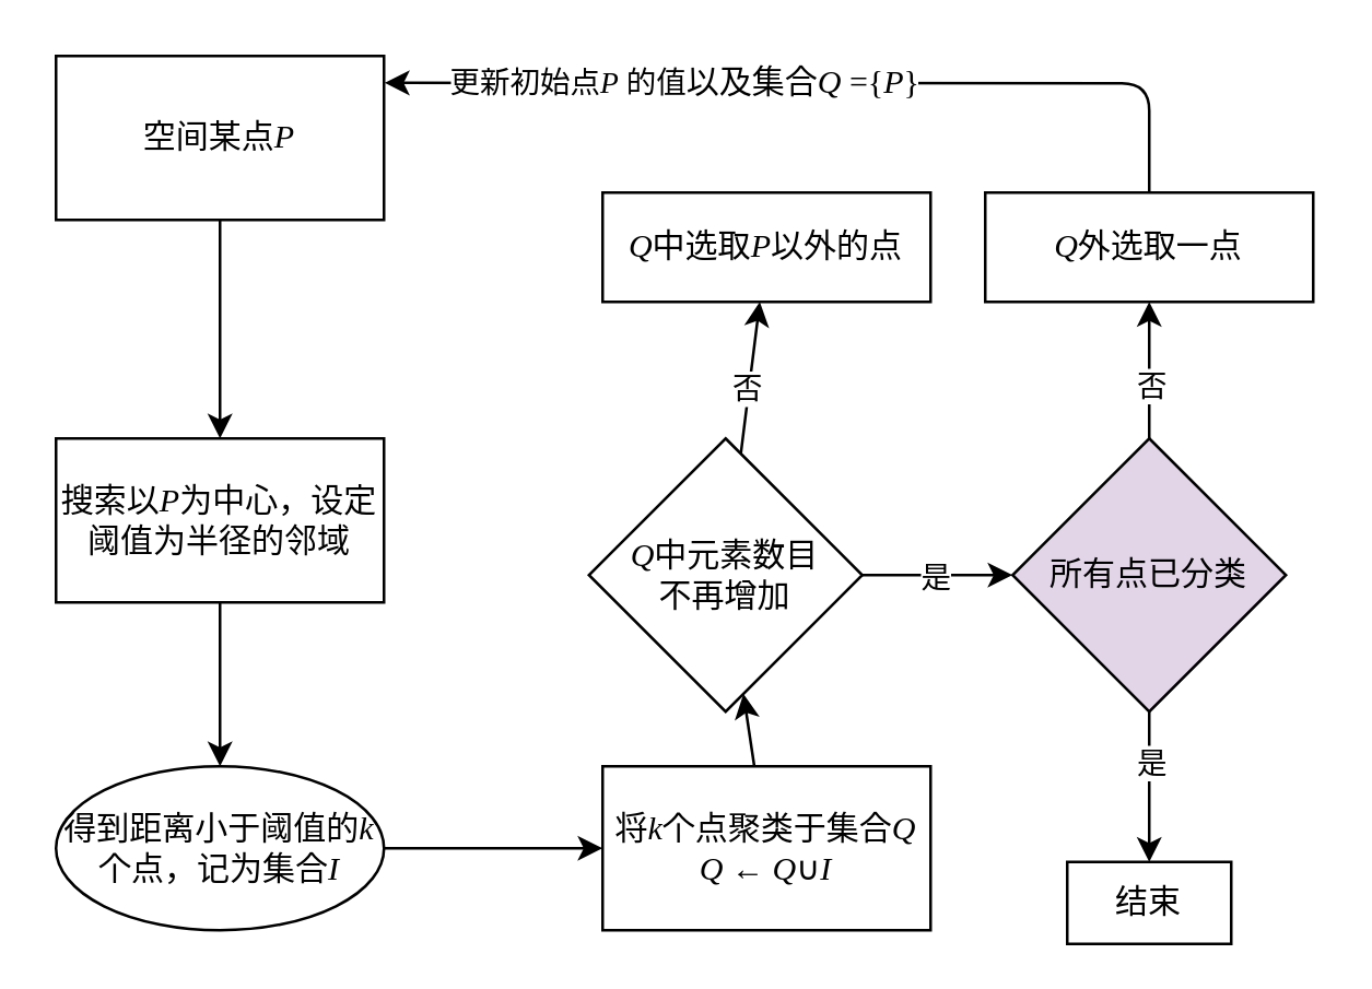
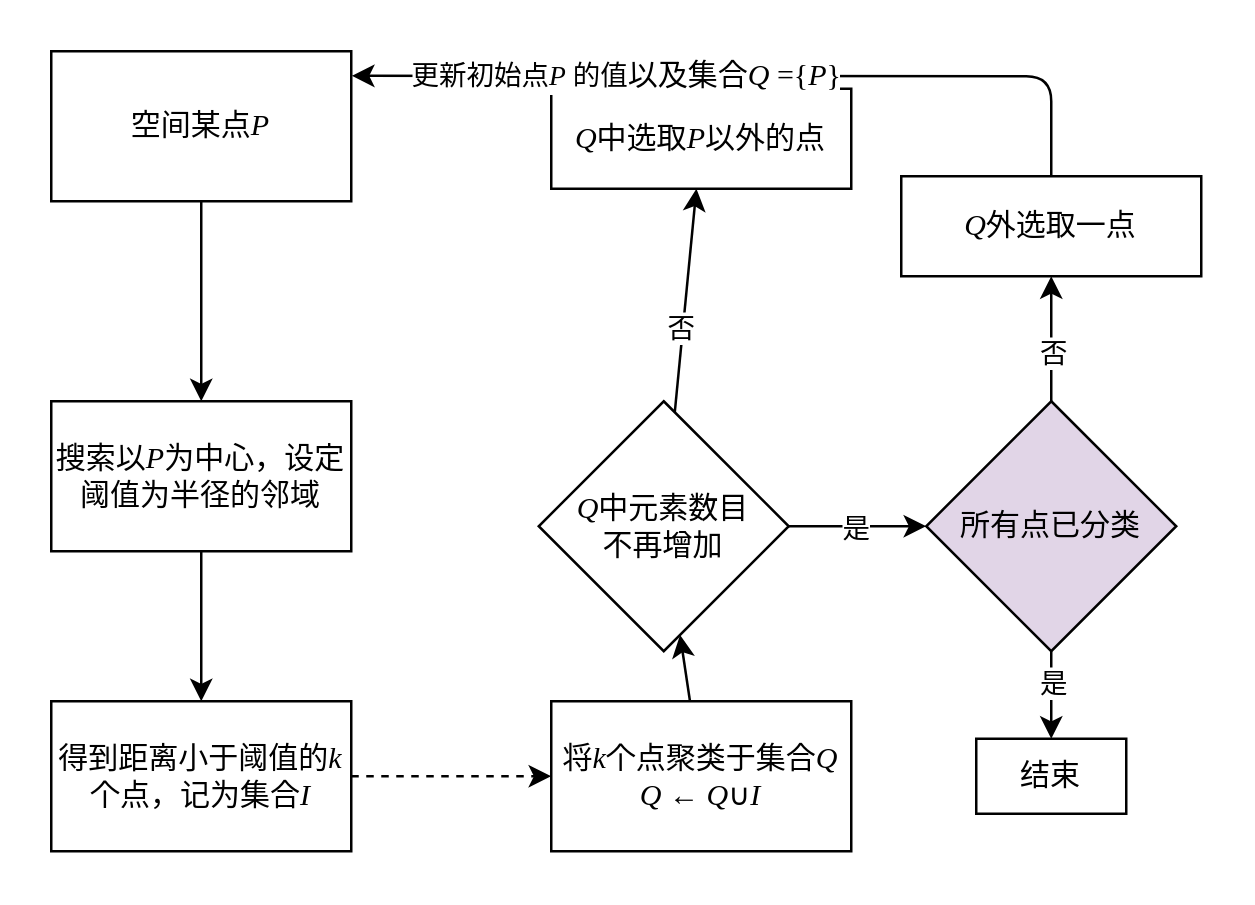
- <mxCell id="15" value="&lt;i&gt;Q&lt;/i&gt;中选取&lt;i&gt;P&lt;/i&gt;以外的点" style="whiteSpace=wrap;html=1;fontFamily=FandolSong;" vertex="1" parent="1"><mxGeometry x="220" y="70" width="120" height="40" as="geometry" /></mxCell>
+ <mxCell id="15" value="&lt;i&gt;Q&lt;/i&gt;中选取&lt;i&gt;P&lt;/i&gt;以外的点" style="whiteSpace=wrap;html=1;fontFamily=FandolSong;" vertex="1" parent="1"><mxGeometry x="220" y="35" width="120" height="40" as="geometry" /></mxCell>
- <mxCell id="7" value="&lt;span style=&quot;font-family: FandolSong;&quot;&gt;得到距离小于阈值的&lt;/span&gt;&lt;i style=&quot;font-family: FandolSong;&quot;&gt;k&lt;/i&gt;&lt;span style=&quot;font-family: FandolSong;&quot;&gt;个&lt;/span&gt;&lt;span style=&quot;font-family: FandolSong;&quot;&gt;点，记为集合&lt;i&gt;I&lt;/i&gt;&lt;/span&gt;" style="ellipse;whiteSpace=wrap;html=1;" vertex="1" parent="1"><mxGeometry x="20" y="280" width="120" height="60" as="geometry" /></mxCell>
+ <mxCell id="7" value="&lt;span style=&quot;font-family: FandolSong;&quot;&gt;得到距离小于阈值的&lt;/span&gt;&lt;i style=&quot;font-family: FandolSong;&quot;&gt;k&lt;/i&gt;&lt;span style=&quot;font-family: FandolSong;&quot;&gt;个&lt;/span&gt;&lt;span style=&quot;font-family: FandolSong;&quot;&gt;点，记为集合&lt;i&gt;I&lt;/i&gt;&lt;/span&gt;" style="whiteSpace=wrap;html=1;" vertex="1" parent="1"><mxGeometry x="20" y="280" width="120" height="60" as="geometry" /></mxCell>
- <mxCell id="6" value="" style="edgeStyle=none;html=1;fontFamily=FandolSong;" edge="1" parent="1" source="7" target="9"><mxGeometry relative="1" as="geometry" /></mxCell>
+ <mxCell id="6" value="" style="edgeStyle=none;html=1;fontFamily=FandolSong;dashed=1;" edge="1" parent="1" source="7" target="9"><mxGeometry relative="1" as="geometry" /></mxCell>
- <mxCell id="21" value="结束" style="whiteSpace=wrap;html=1;fontFamily=FandolSong;" vertex="1" parent="1"><mxGeometry x="390" y="315" width="60" height="30" as="geometry" /></mxCell>
+ <mxCell id="21" value="结束" style="whiteSpace=wrap;html=1;fontFamily=FandolSong;" vertex="1" parent="1"><mxGeometry x="390" y="295" width="60" height="30" as="geometry" /></mxCell>
